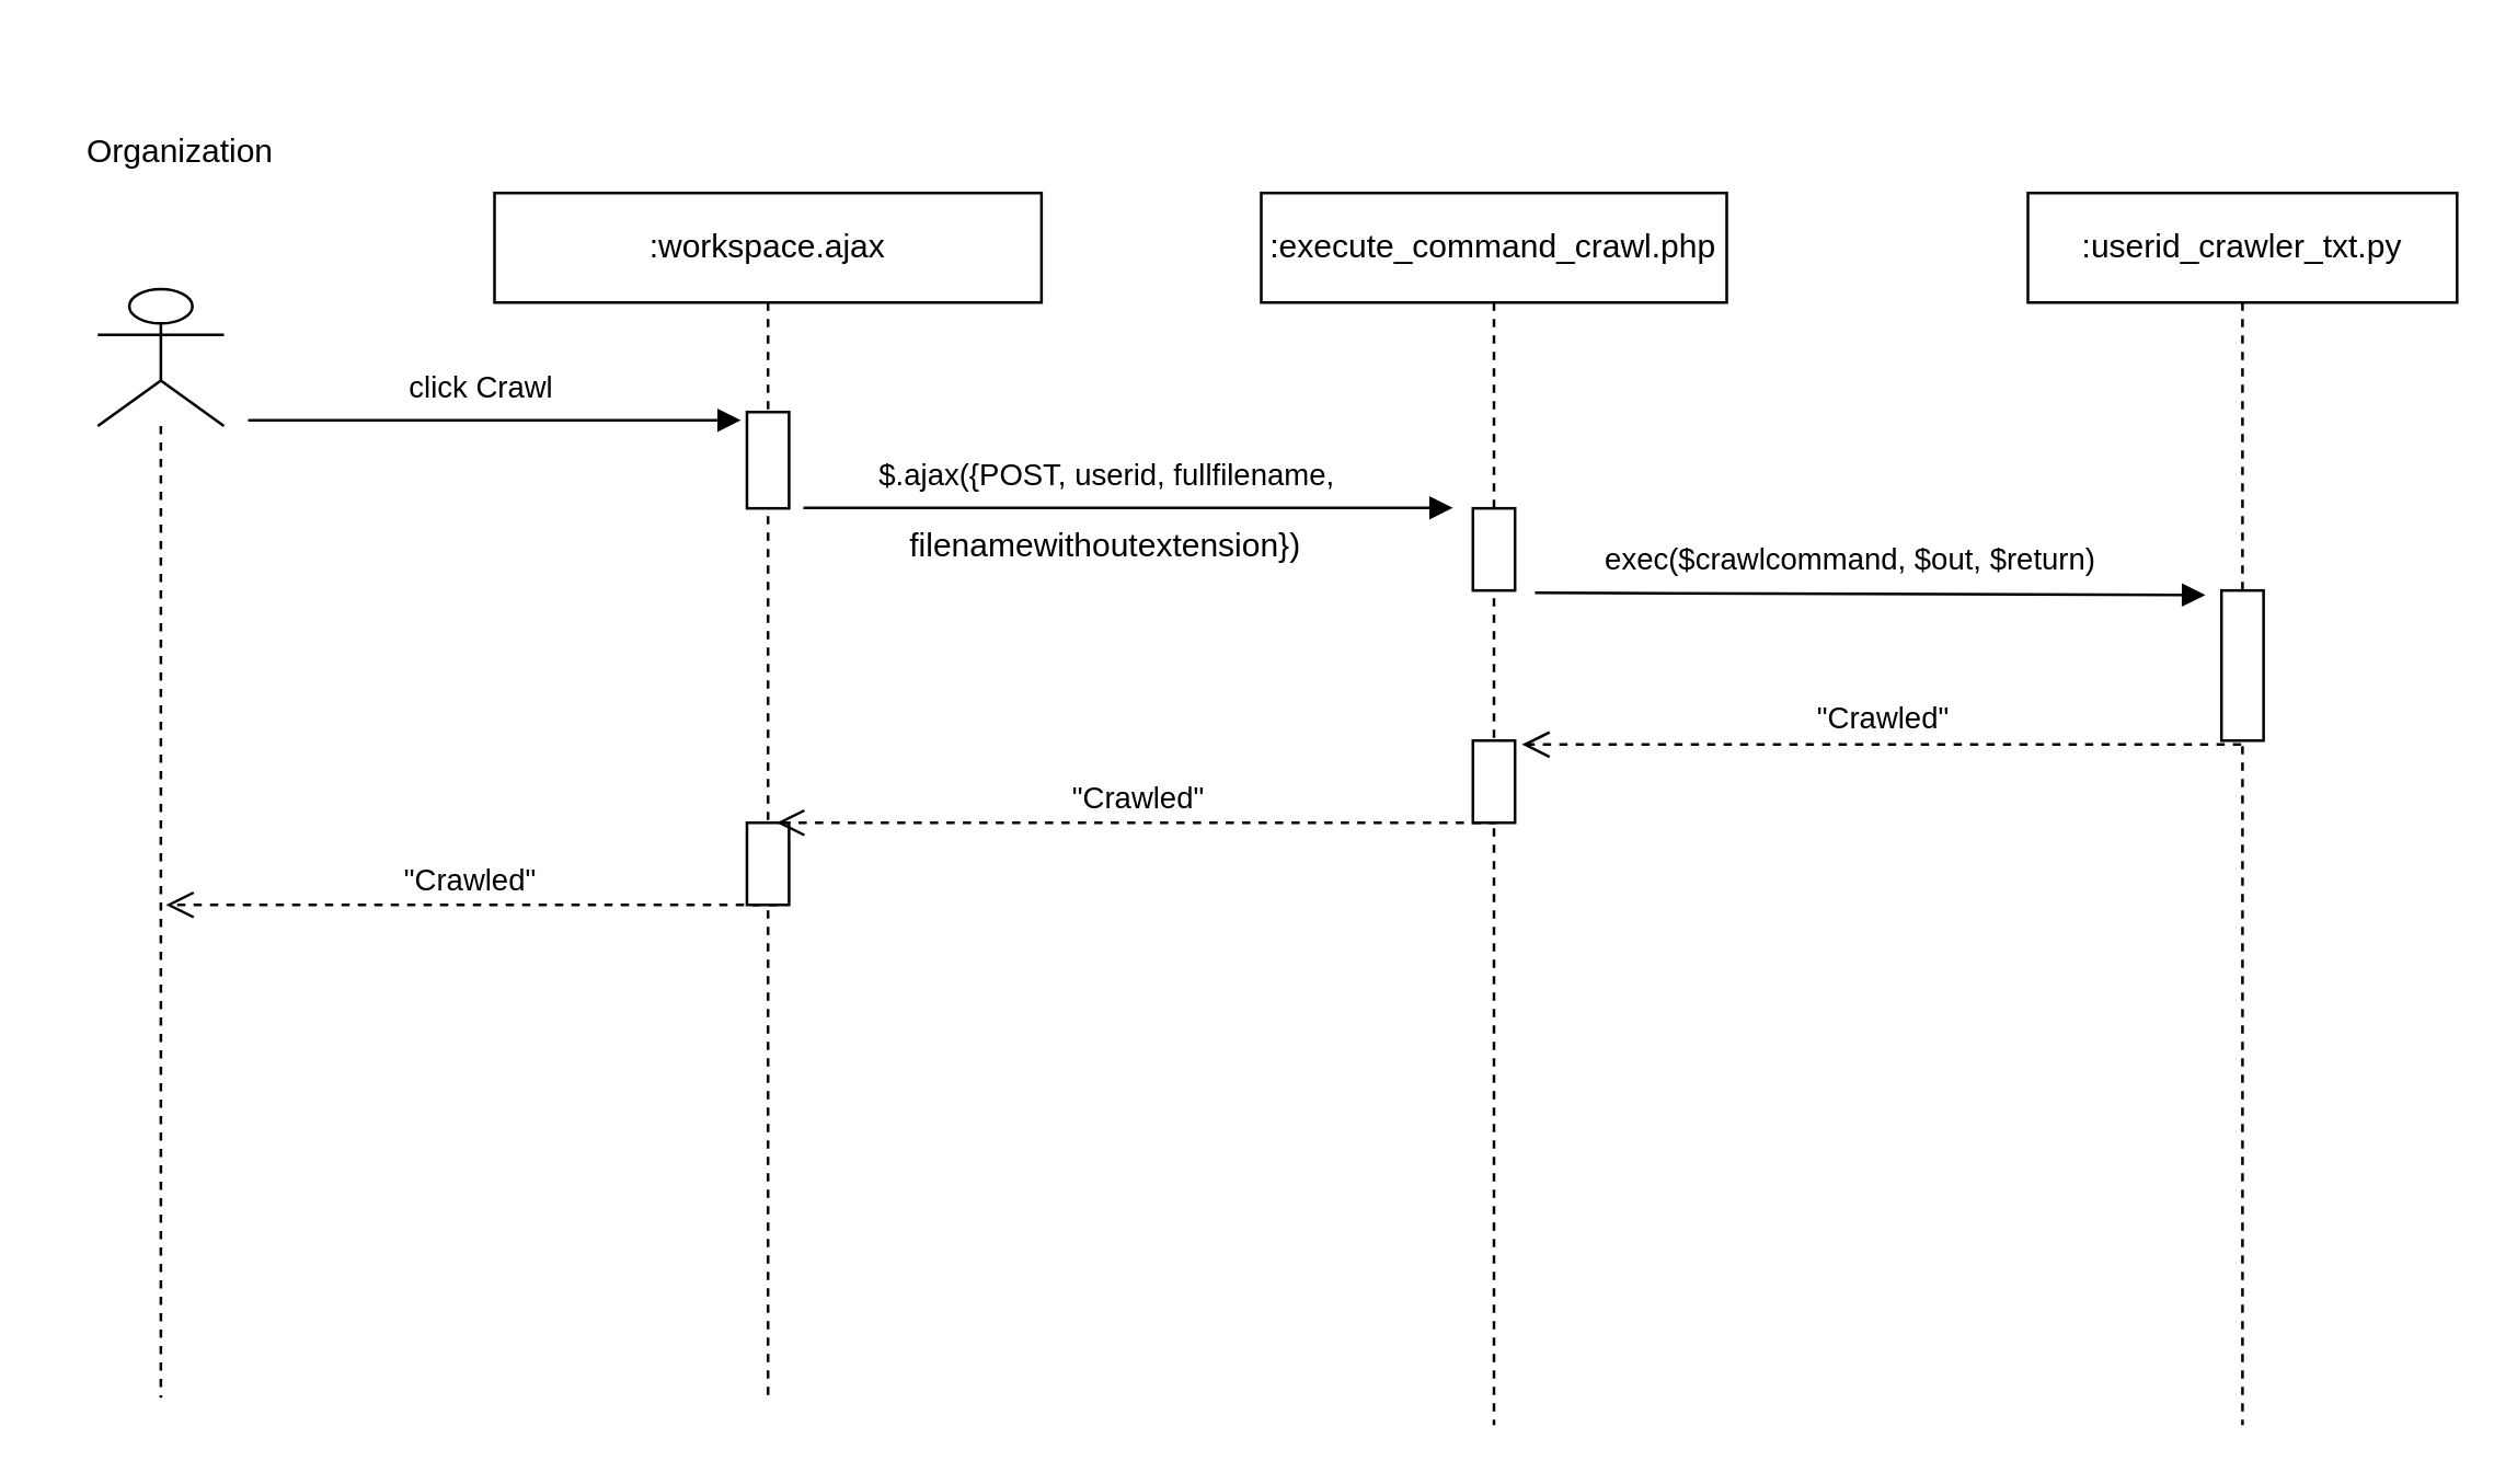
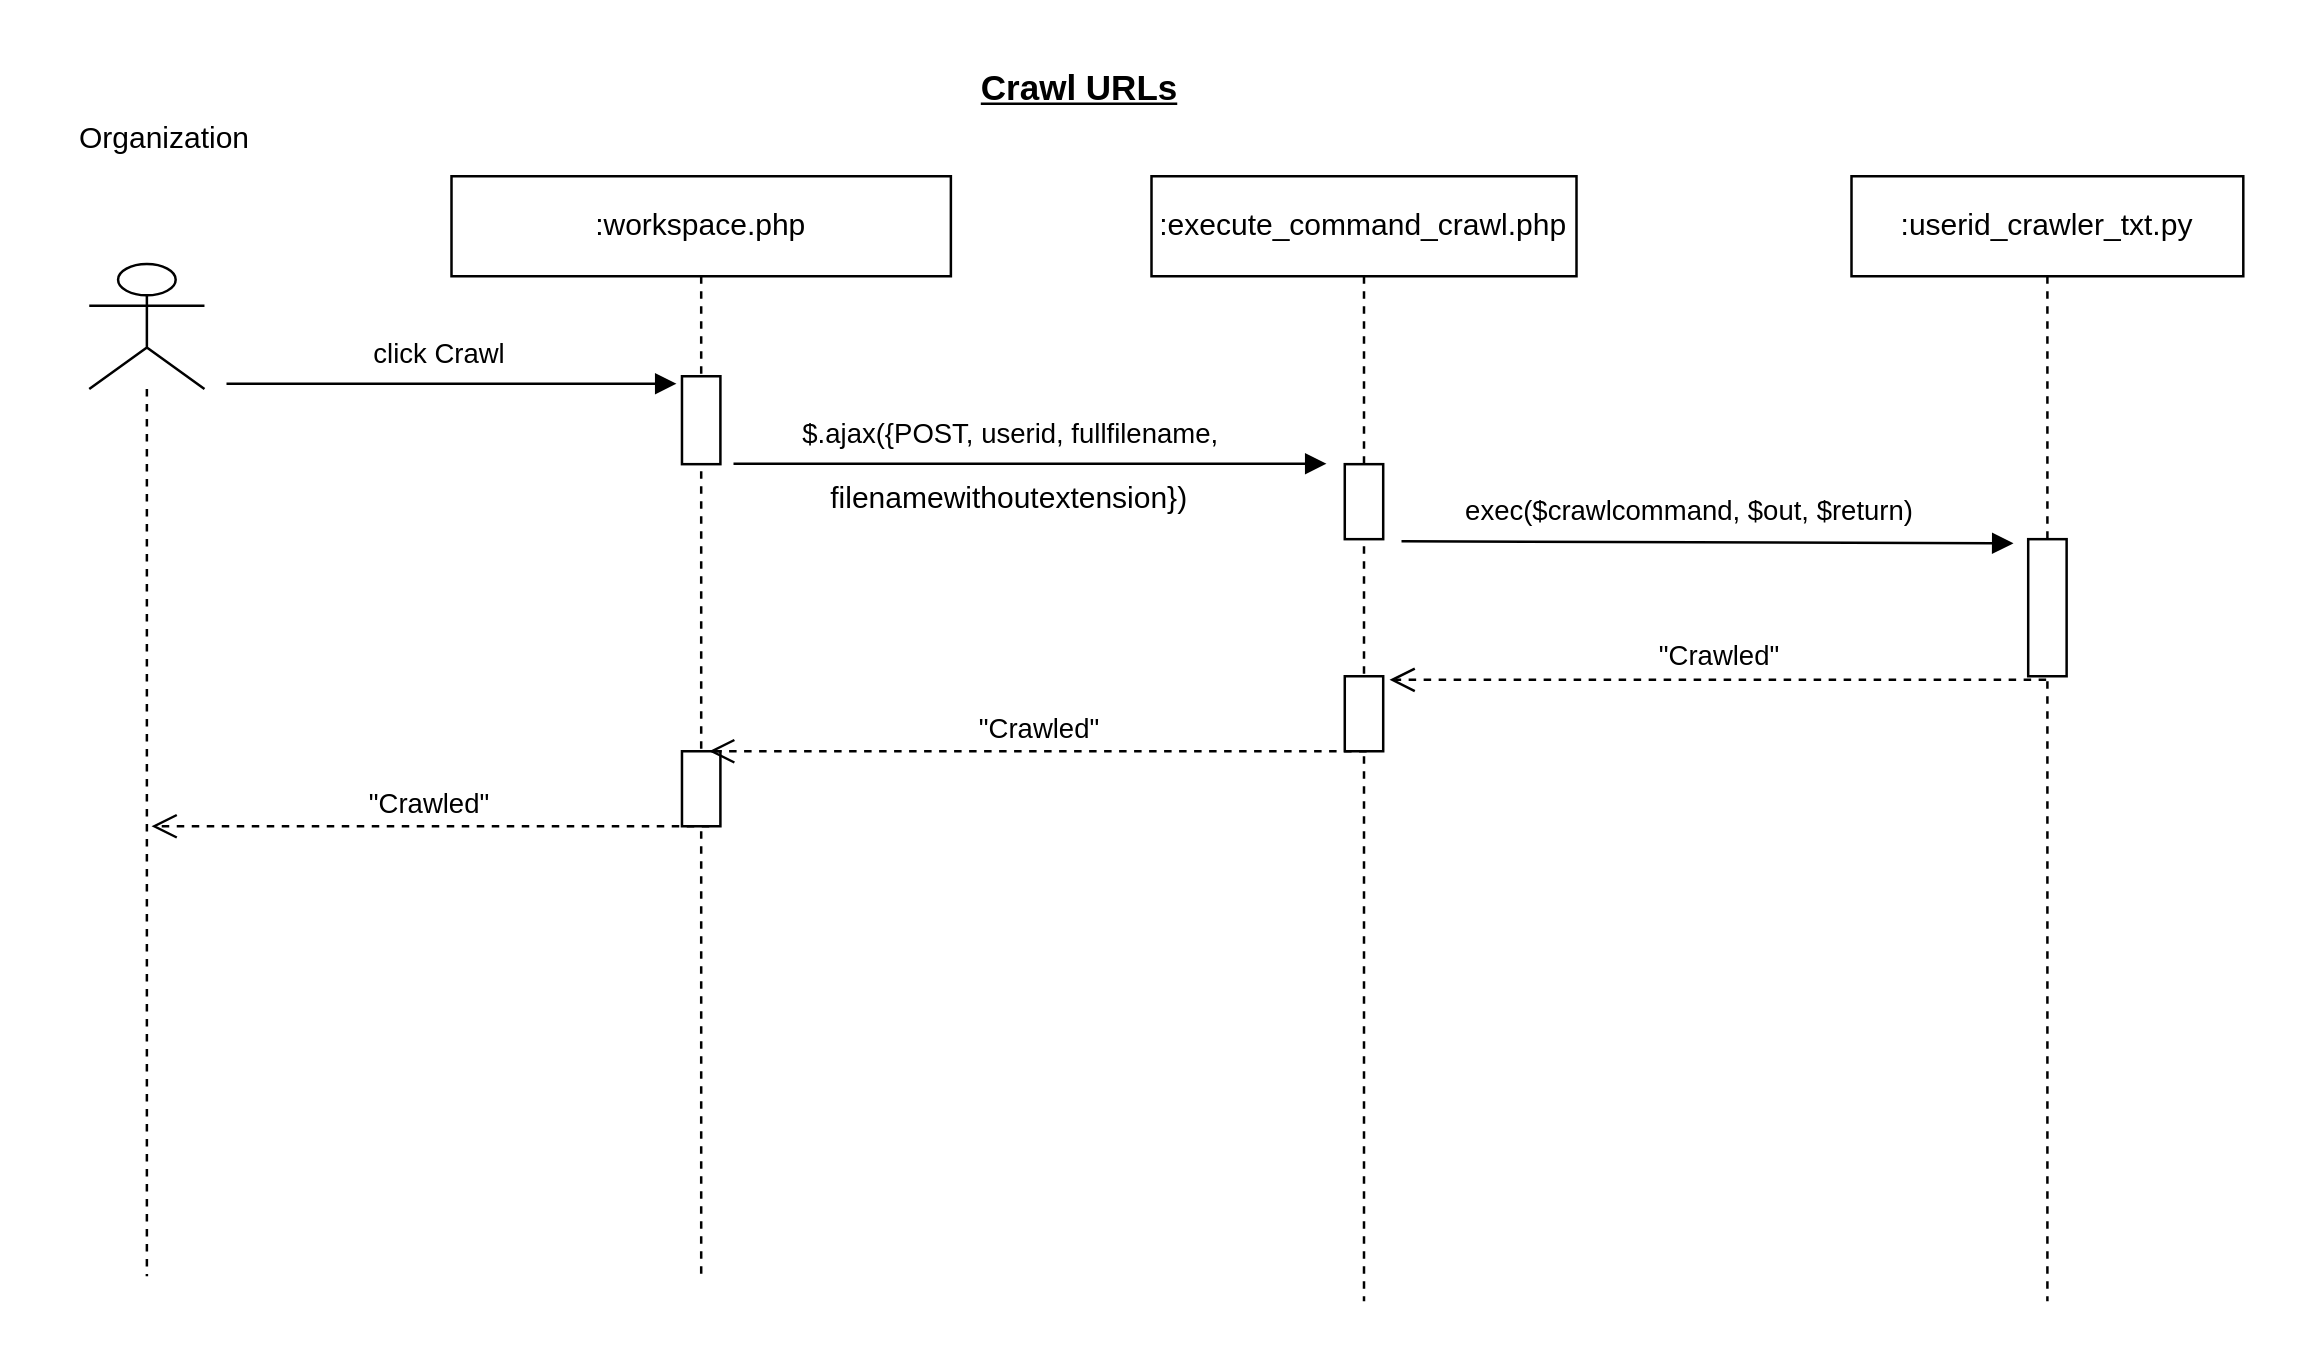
+ <mxCell id="10" value="&lt;font style=&quot;font-size: 14px;&quot;&gt;&lt;b&gt;&lt;u&gt;Crawl URLs&lt;/u&gt;&lt;/b&gt;&lt;/font&gt;" style="text;html=1;align=center;verticalAlign=middle;resizable=0;points=[];autosize=1;strokeColor=none;fillColor=none;" parent="1" vertex="1"><mxGeometry x="380.56" y="20" width="100" height="30" as="geometry" /></mxCell>
- <mxCell id="6" value=":workspace.ajax" style="shape=umlLifeline;perimeter=lifelinePerimeter;whiteSpace=wrap;html=1;container=0;collapsible=0;recursiveResize=0;outlineConnect=0;" parent="1" vertex="1"><mxGeometry x="180" y="70" width="199.75" height="440" as="geometry" /></mxCell>
+ <mxCell id="6" value=":workspace.php" style="shape=umlLifeline;perimeter=lifelinePerimeter;whiteSpace=wrap;html=1;container=0;collapsible=0;recursiveResize=0;outlineConnect=0;" parent="1" vertex="1"><mxGeometry x="180" y="70" width="199.75" height="440" as="geometry" /></mxCell>
